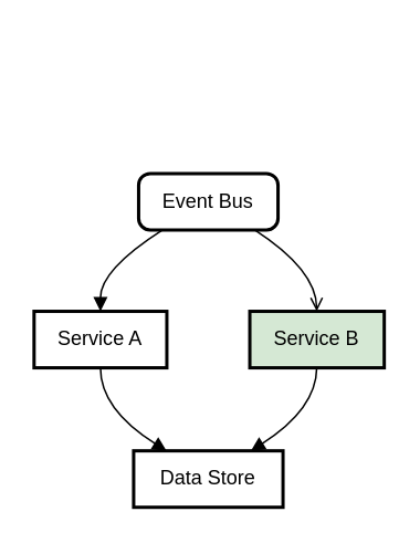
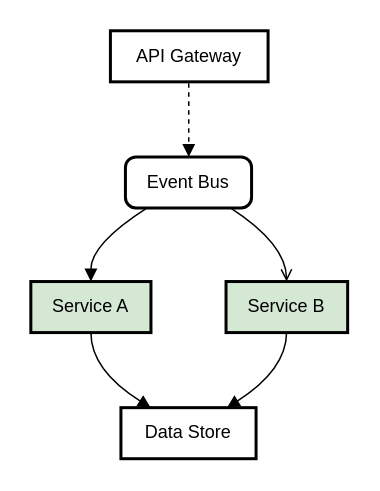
+ <mxCell id="2" value="API Gateway" style="whiteSpace=wrap;strokeWidth=2;" parent="1" vertex="1"><mxGeometry x="73" width="105" height="34" as="geometry" y="20" /></mxCell>
+ <mxCell id="7" value="" style="curved=1;startArrow=none;endArrow=block;exitX=0.497;exitY=0.985;entryX=0.502;entryY=-0.015;dashed=1;shadow=0;flowAnimation=1;" parent="1" source="2" target="3" edge="1"><mxGeometry relative="1" as="geometry"><Array as="points" /></mxGeometry></mxCell>
- <mxCell id="4" value="Service A" style="whiteSpace=wrap;strokeWidth=2;" parent="1" vertex="1"><mxGeometry y="187" width="80" height="34" as="geometry" x="20" /></mxCell>
+ <mxCell id="4" value="Service A" style="whiteSpace=wrap;strokeWidth=2;fillColor=#d5e8d4;" parent="1" vertex="1"><mxGeometry y="187" width="80" height="34" as="geometry" x="20" /></mxCell>
